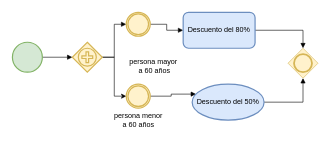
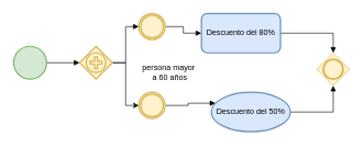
- <mxCell id="12" value="persona menor&lt;br&gt;a 60 años" style="text;html=1;align=center;verticalAlign=middle;resizable=0;points=[];autosize=1;strokeColor=none;fillColor=none;" vertex="1" parent="1"><mxGeometry x="180" y="180" width="100" height="40" as="geometry" /></mxCell>
